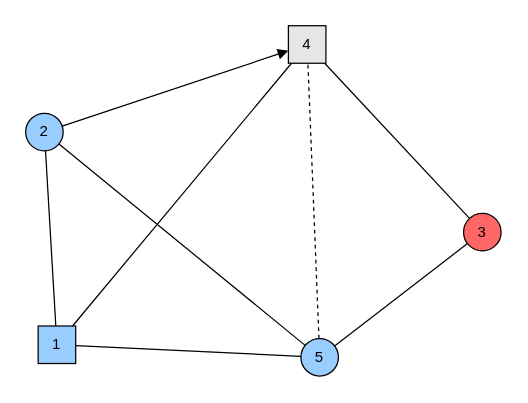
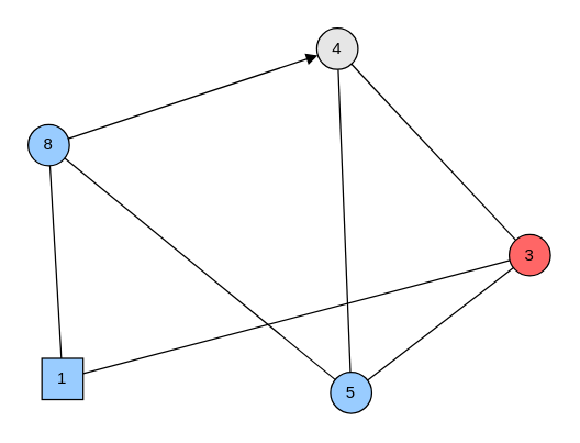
- <mxCell id="3" value="4" style="whiteSpace=wrap;html=1;aspect=fixed;fillColor=#E6E6E6;rounded=0;" vertex="1" parent="1"><mxGeometry x="230" y="20" width="30" height="30" as="geometry" /></mxCell>
+ <mxCell id="3" value="4" style="ellipse;whiteSpace=wrap;html=1;aspect=fixed;fillColor=#E6E6E6;" vertex="1" parent="1"><mxGeometry x="230" y="20" width="30" height="30" as="geometry" /></mxCell>
- <mxCell id="2" value="2" style="ellipse;whiteSpace=wrap;html=1;aspect=fixed;fillColor=#99CCFF;" vertex="1" parent="1"><mxGeometry x="20" y="90" width="30" height="30" as="geometry" /></mxCell>
+ <mxCell id="2" value="8" style="ellipse;whiteSpace=wrap;html=1;aspect=fixed;fillColor=#99CCFF;" vertex="1" parent="1"><mxGeometry x="20" y="90" width="30" height="30" as="geometry" /></mxCell>
- <mxCell id="14" value="" style="endArrow=none;html=1;rounded=0;" edge="1" parent="1" source="5" target="3"><mxGeometry width="50" height="50" relative="1" as="geometry"><mxPoint x="60" y="340" as="sourcePoint" /><mxPoint x="110" y="290" as="targetPoint" /></mxGeometry></mxCell>
+ <mxCell id="14" value="" style="endArrow=none;html=1;rounded=0;" edge="1" parent="1" source="5" target="4"><mxGeometry width="50" height="50" relative="1" as="geometry"><mxPoint x="60" y="340" as="sourcePoint" /><mxPoint x="110" y="290" as="targetPoint" /></mxGeometry></mxCell>
- <mxCell id="12" value="" style="endArrow=none;html=1;rounded=0;dashed=1;" edge="1" parent="1" source="6" target="3"><mxGeometry width="50" height="50" relative="1" as="geometry"><mxPoint x="160" y="220" as="sourcePoint" /><mxPoint x="210" y="170" as="targetPoint" /></mxGeometry></mxCell>
+ <mxCell id="12" value="" style="endArrow=none;html=1;rounded=0;" edge="1" parent="1" source="6" target="3"><mxGeometry width="50" height="50" relative="1" as="geometry"><mxPoint x="160" y="220" as="sourcePoint" /><mxPoint x="210" y="170" as="targetPoint" /></mxGeometry></mxCell>
- <mxCell id="9" value="" style="endArrow=none;html=1;rounded=0;" edge="1" parent="1" source="5" target="6"><mxGeometry width="50" height="50" relative="1" as="geometry"><mxPoint x="180" y="250" as="sourcePoint" /><mxPoint x="230" y="200" as="targetPoint" /></mxGeometry></mxCell>
